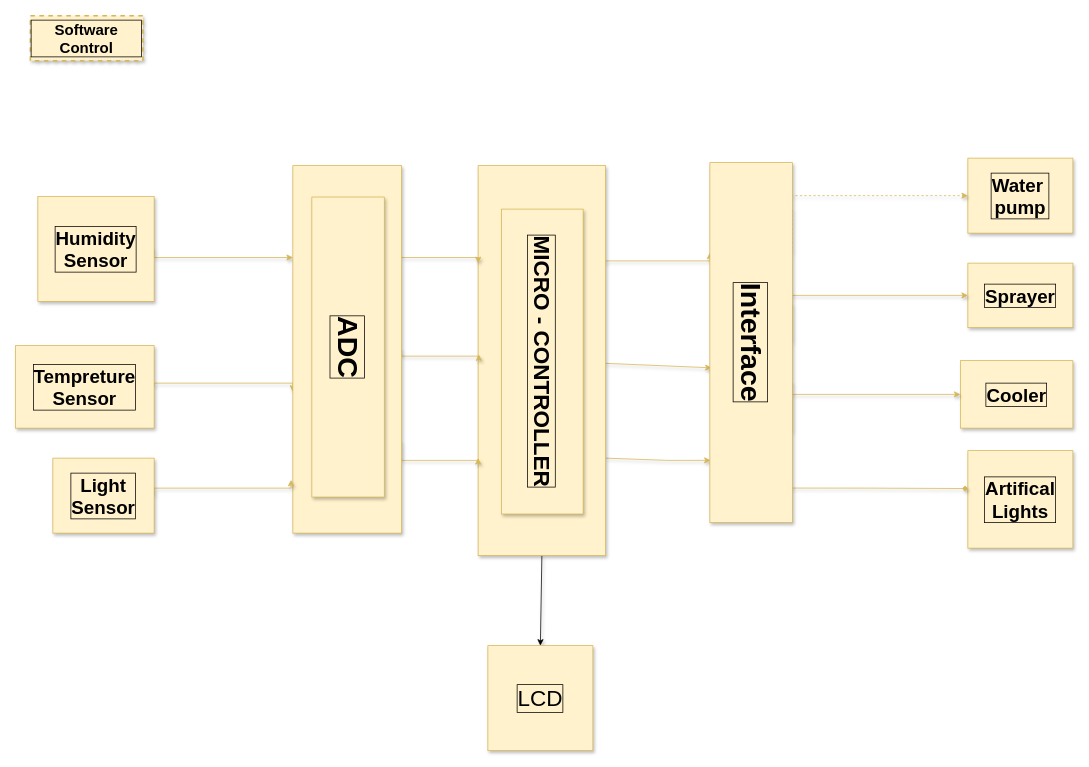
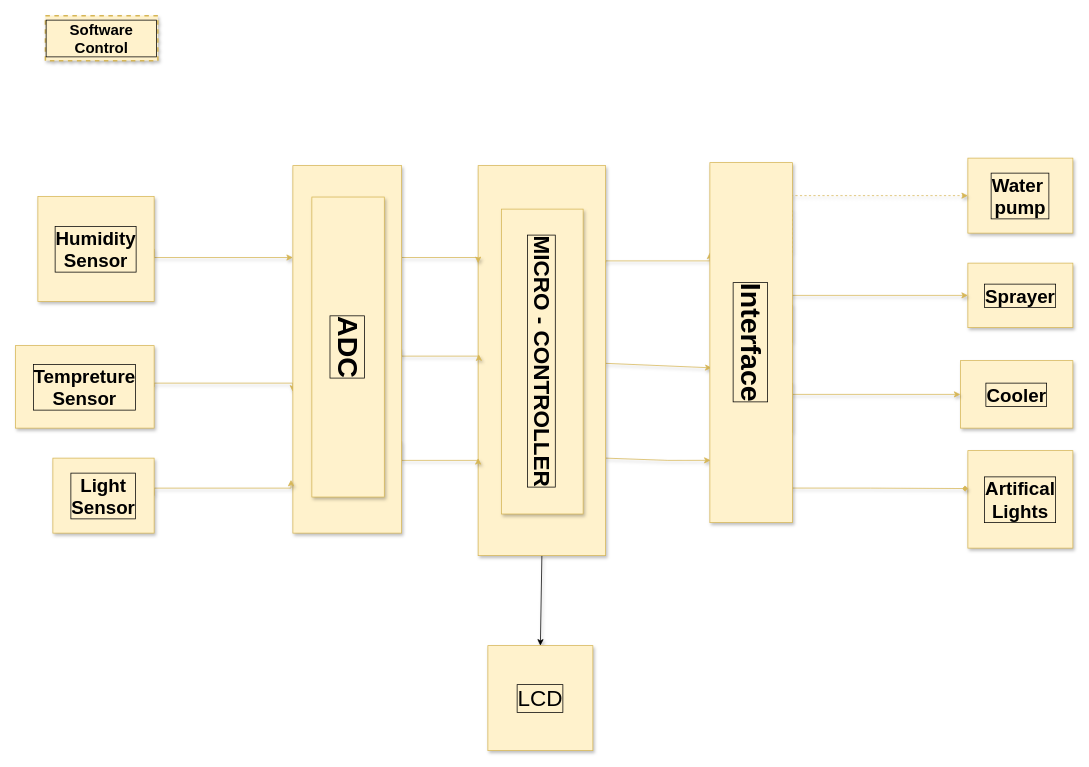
- <mxCell id="2" value="Software Control" style="whiteSpace=wrap;html=1;shadow=1;fontSize=20;strokeWidth=2;dashed=1;direction=west;flipH=0;flipV=1;fontStyle=1;labelBackgroundColor=none;labelBorderColor=default;fillColor=#fff2cc;strokeColor=#d6b656;" vertex="1" parent="1"><mxGeometry x="40" y="20" width="150" height="60" as="geometry" /></mxCell>
+ <mxCell id="2" value="Software Control" style="whiteSpace=wrap;html=1;shadow=1;fontSize=20;strokeWidth=2;dashed=1;direction=west;flipH=0;flipV=1;fontStyle=1;labelBackgroundColor=none;labelBorderColor=default;fillColor=#fff2cc;strokeColor=#d6b656;" vertex="1" parent="1"><mxGeometry x="60" y="20" width="150" height="60" as="geometry" /></mxCell>
